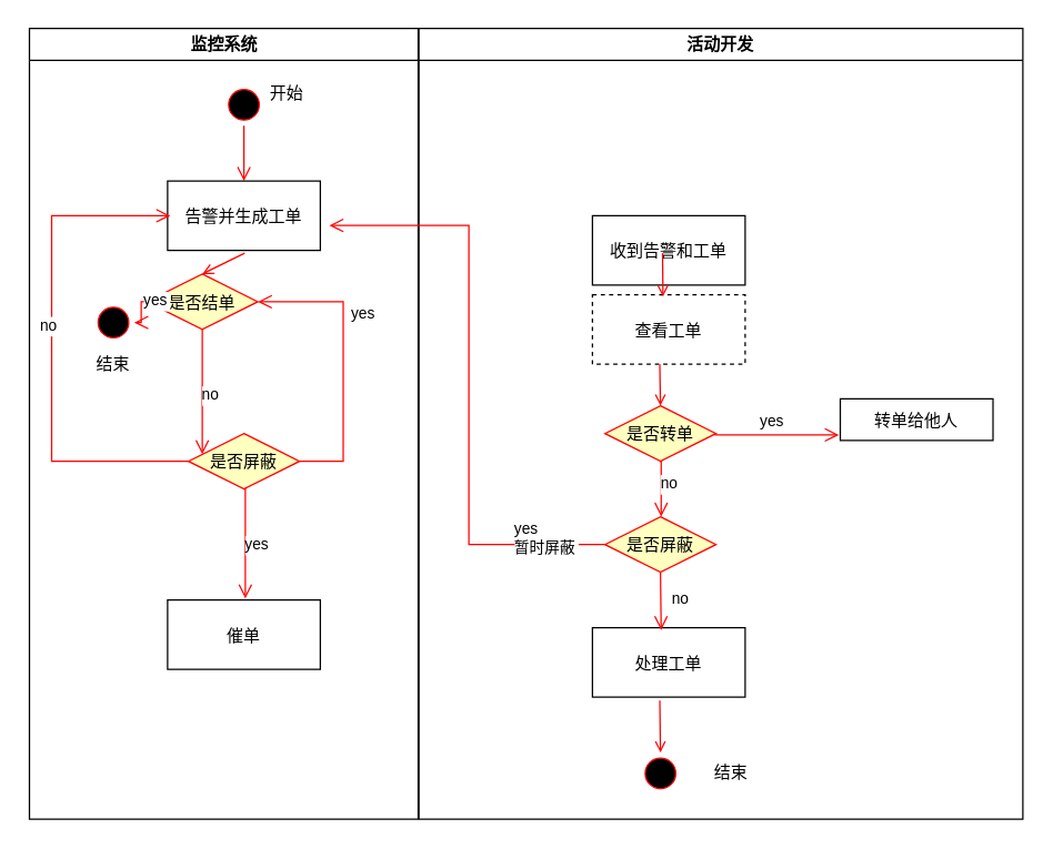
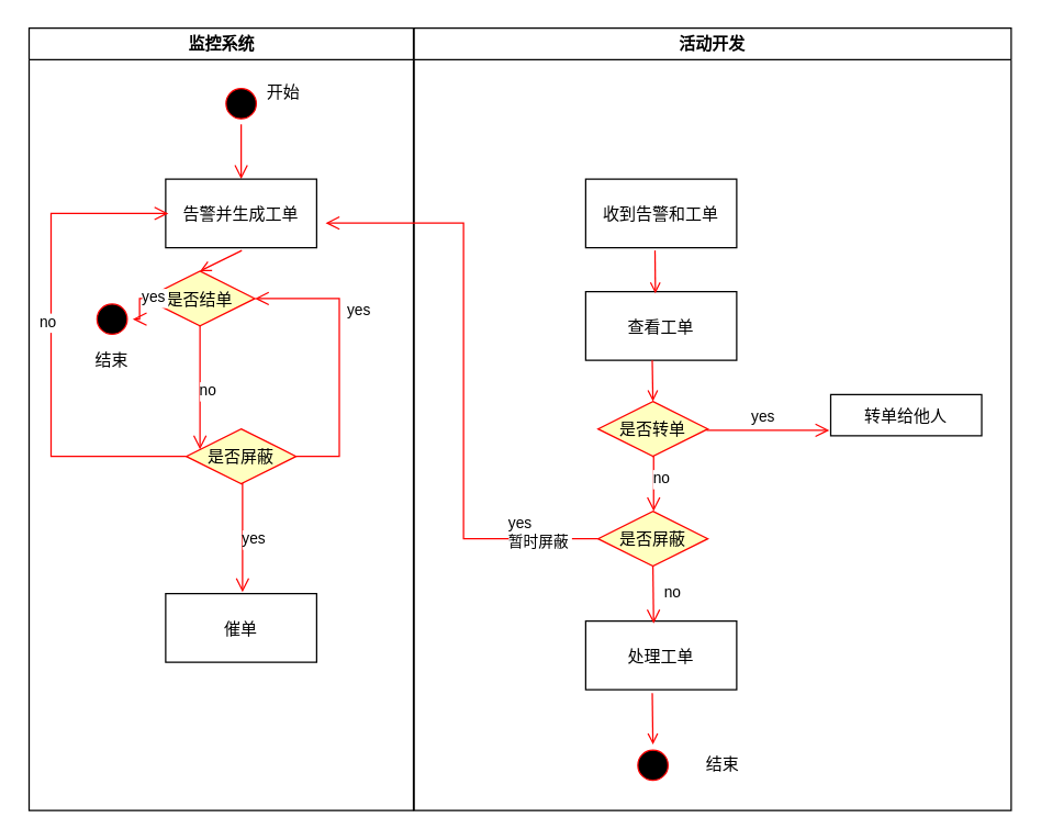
- <mxCell id="19" value="收到告警和工单" style="" parent="18" vertex="1"><mxGeometry x="125" y="135" width="110" height="50" as="geometry" /></mxCell>
+ <mxCell id="19" value="收到告警和工单" style="" parent="18" vertex="1"><mxGeometry x="125" y="110" width="110" height="50" as="geometry" /></mxCell>
- <mxCell id="20" value="查看工单" style="dashed=1;" parent="18" vertex="1"><mxGeometry x="125" y="192" width="110" height="50" as="geometry" /></mxCell>
+ <mxCell id="20" value="查看工单" style="" parent="18" vertex="1"><mxGeometry x="125" y="192" width="110" height="50" as="geometry" /></mxCell>
